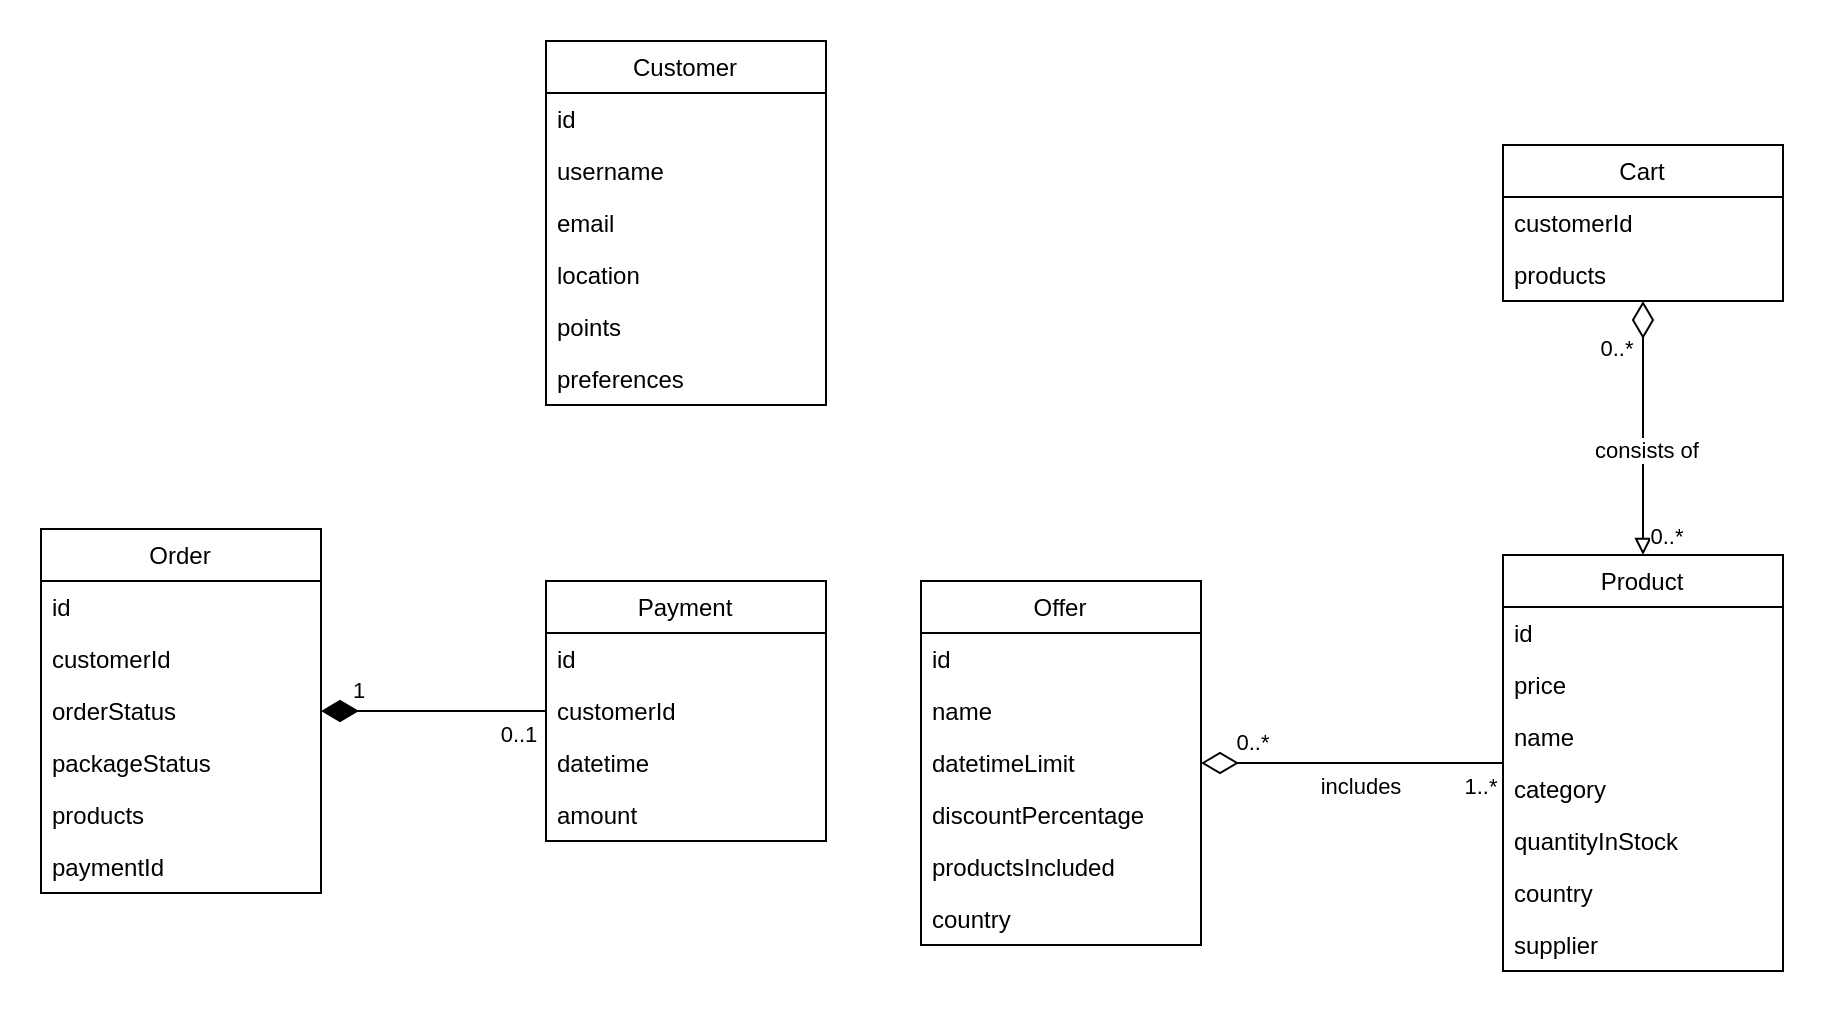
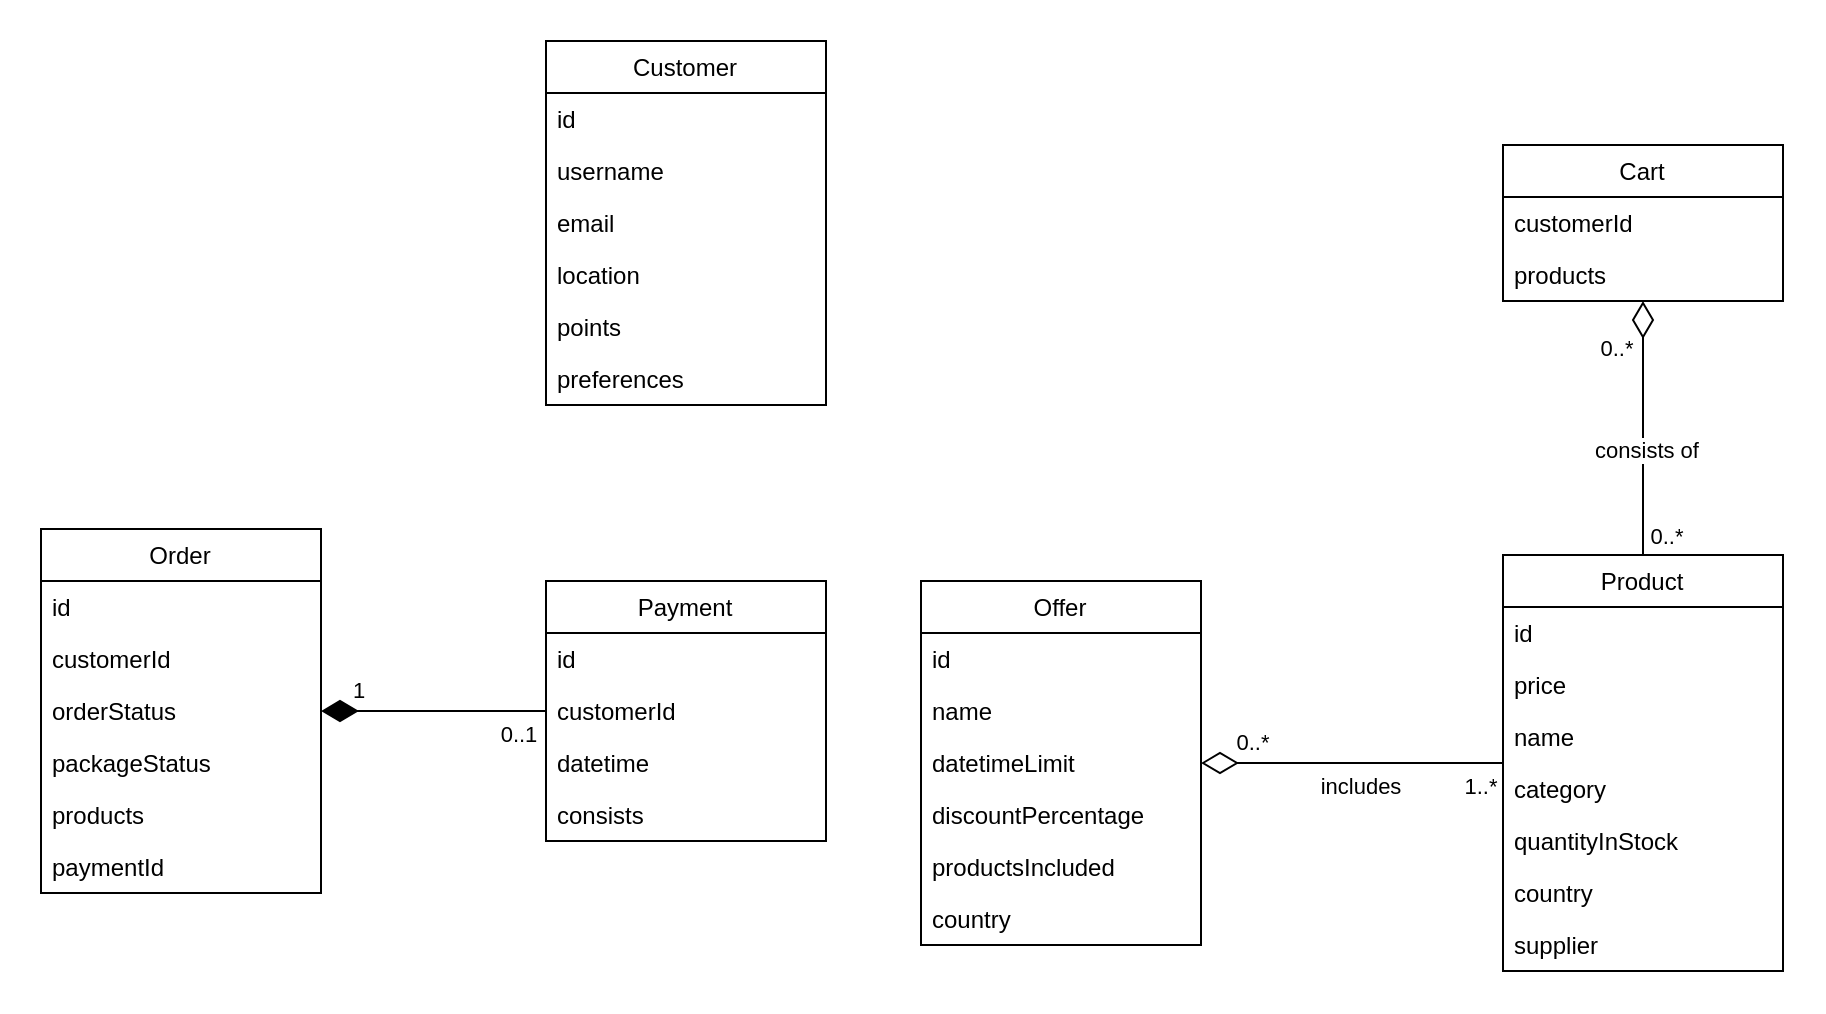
- <mxCell id="32" style="edgeStyle=none;rounded=0;orthogonalLoop=1;jettySize=auto;html=1;startArrow=diamondThin;startFill=0;endSize=6;startSize=16;endArrow=block;endFill=0;" parent="1" source="24" target="2" edge="1"><mxGeometry relative="1" as="geometry"><mxPoint x="1039" y="123" as="sourcePoint" /><mxPoint x="901" y="123" as="targetPoint" /></mxGeometry></mxCell>
+ <mxCell id="32" style="edgeStyle=none;rounded=0;orthogonalLoop=1;jettySize=auto;html=1;startArrow=diamondThin;startFill=0;endSize=6;startSize=16;endArrow=none;endFill=0;" parent="1" source="24" target="2" edge="1"><mxGeometry relative="1" as="geometry"><mxPoint x="1039" y="123" as="sourcePoint" /><mxPoint x="901" y="123" as="targetPoint" /></mxGeometry></mxCell>
- <mxCell id="31" value="amount" style="text;strokeColor=none;fillColor=none;align=left;verticalAlign=top;spacingLeft=4;spacingRight=4;overflow=hidden;rotatable=0;points=[[0,0.5],[1,0.5]];portConstraint=eastwest;" parent="27" vertex="1"><mxGeometry y="104" width="140" height="26" as="geometry" /></mxCell>
+ <mxCell id="31" value="consists" style="text;strokeColor=none;fillColor=none;align=left;verticalAlign=top;spacingLeft=4;spacingRight=4;overflow=hidden;rotatable=0;points=[[0,0.5],[1,0.5]];portConstraint=eastwest;" parent="27" vertex="1"><mxGeometry y="104" width="140" height="26" as="geometry" /></mxCell>
